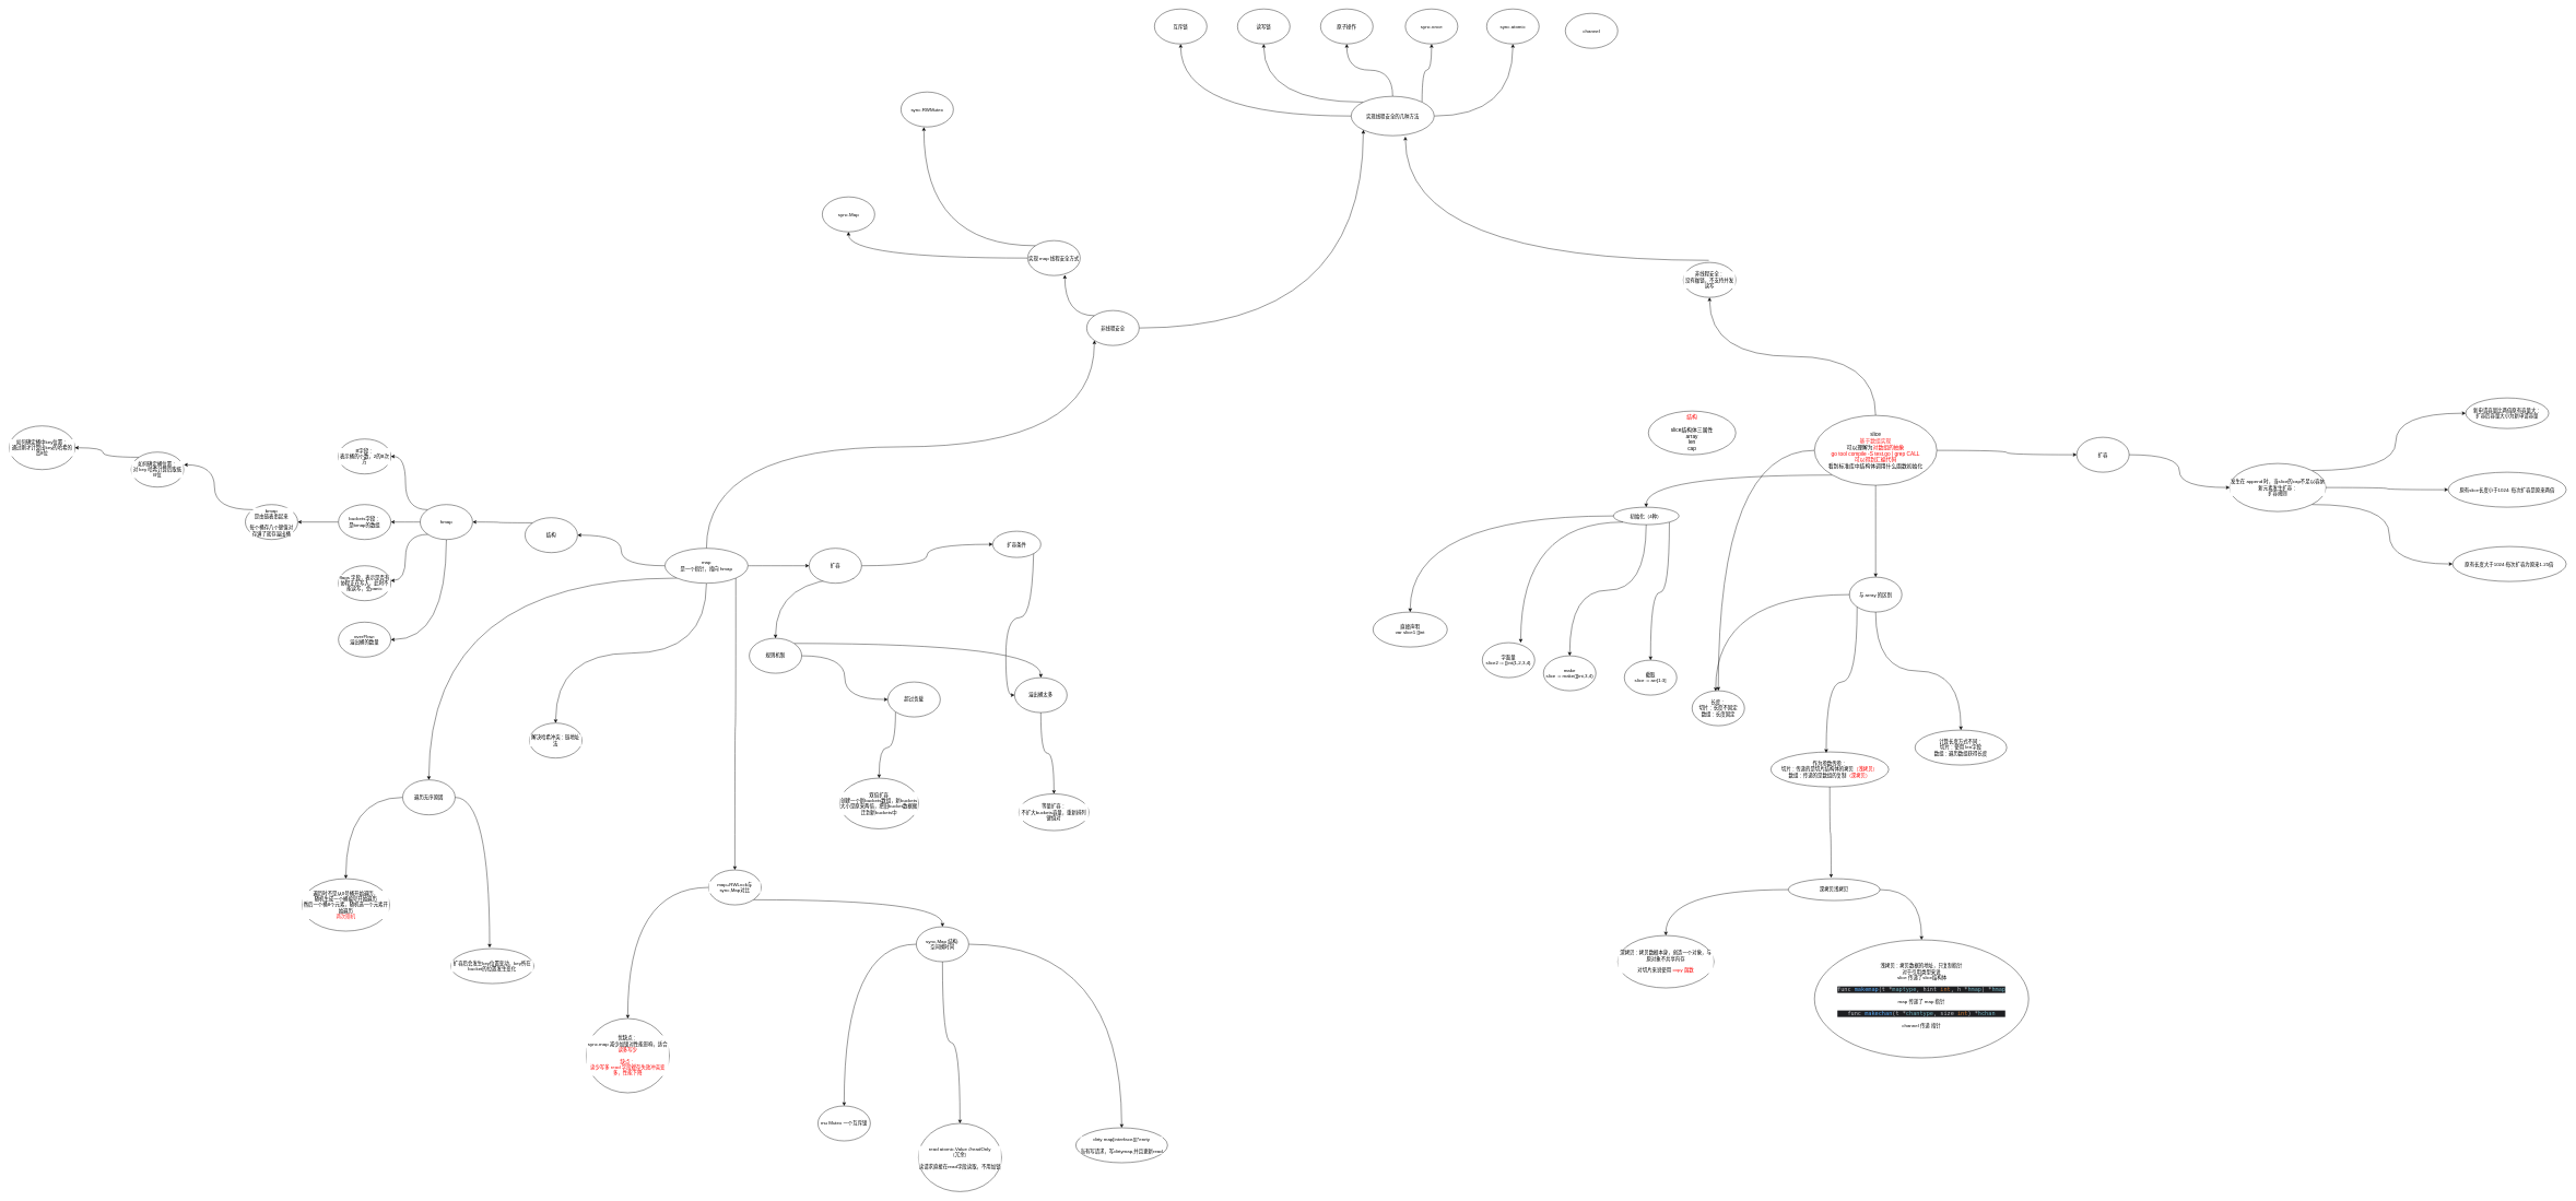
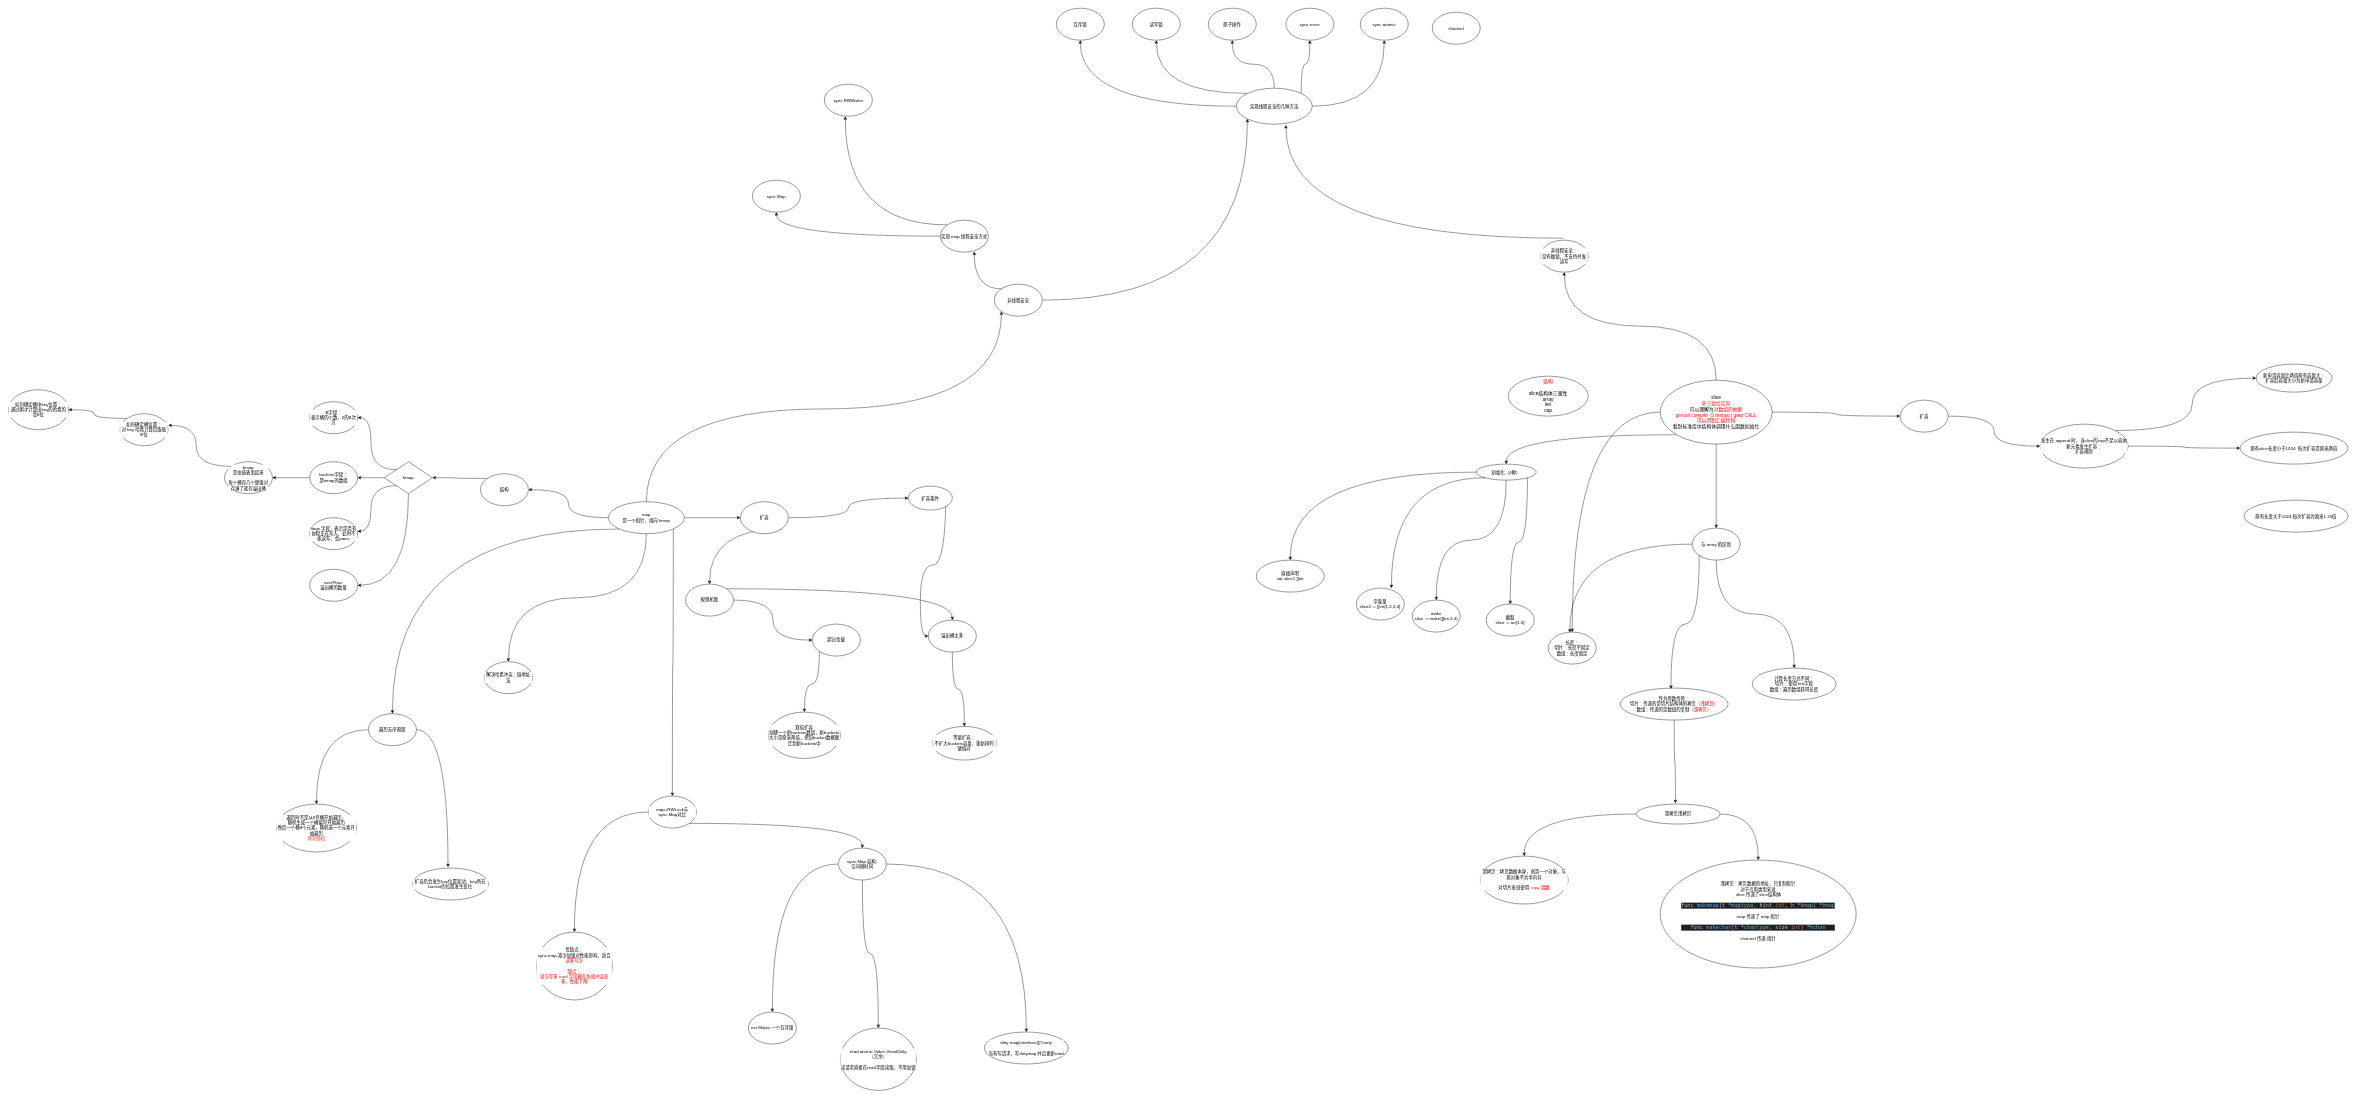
- <mxCell id="65" value="hmap" style="ellipse;whiteSpace=wrap;html=1;fontFamily=Helvetica;fontSize=11;fontColor=default;labelBackgroundColor=default;" vertex="1" parent="1"><mxGeometry x="960" y="1154" width="120" height="80" as="geometry" /></mxCell>
+ <mxCell id="65" value="hmap" style="rhombus;whiteSpace=wrap;html=1;fontFamily=Helvetica;fontSize=11;fontColor=default;labelBackgroundColor=default;" vertex="1" parent="1"><mxGeometry x="960" y="1154" width="120" height="80" as="geometry" /></mxCell>
- <mxCell id="35" style="edgeStyle=orthogonalEdgeStyle;rounded=0;orthogonalLoop=1;jettySize=auto;html=1;exitX=1;exitY=1;exitDx=0;exitDy=0;entryX=0;entryY=0.5;entryDx=0;entryDy=0;strokeColor=default;align=center;verticalAlign=middle;fontFamily=Helvetica;fontSize=11;fontColor=default;labelBackgroundColor=default;endArrow=classic;curved=1;" edge="1" parent="1" source="36" target="39"><mxGeometry relative="1" as="geometry" /></mxCell>
